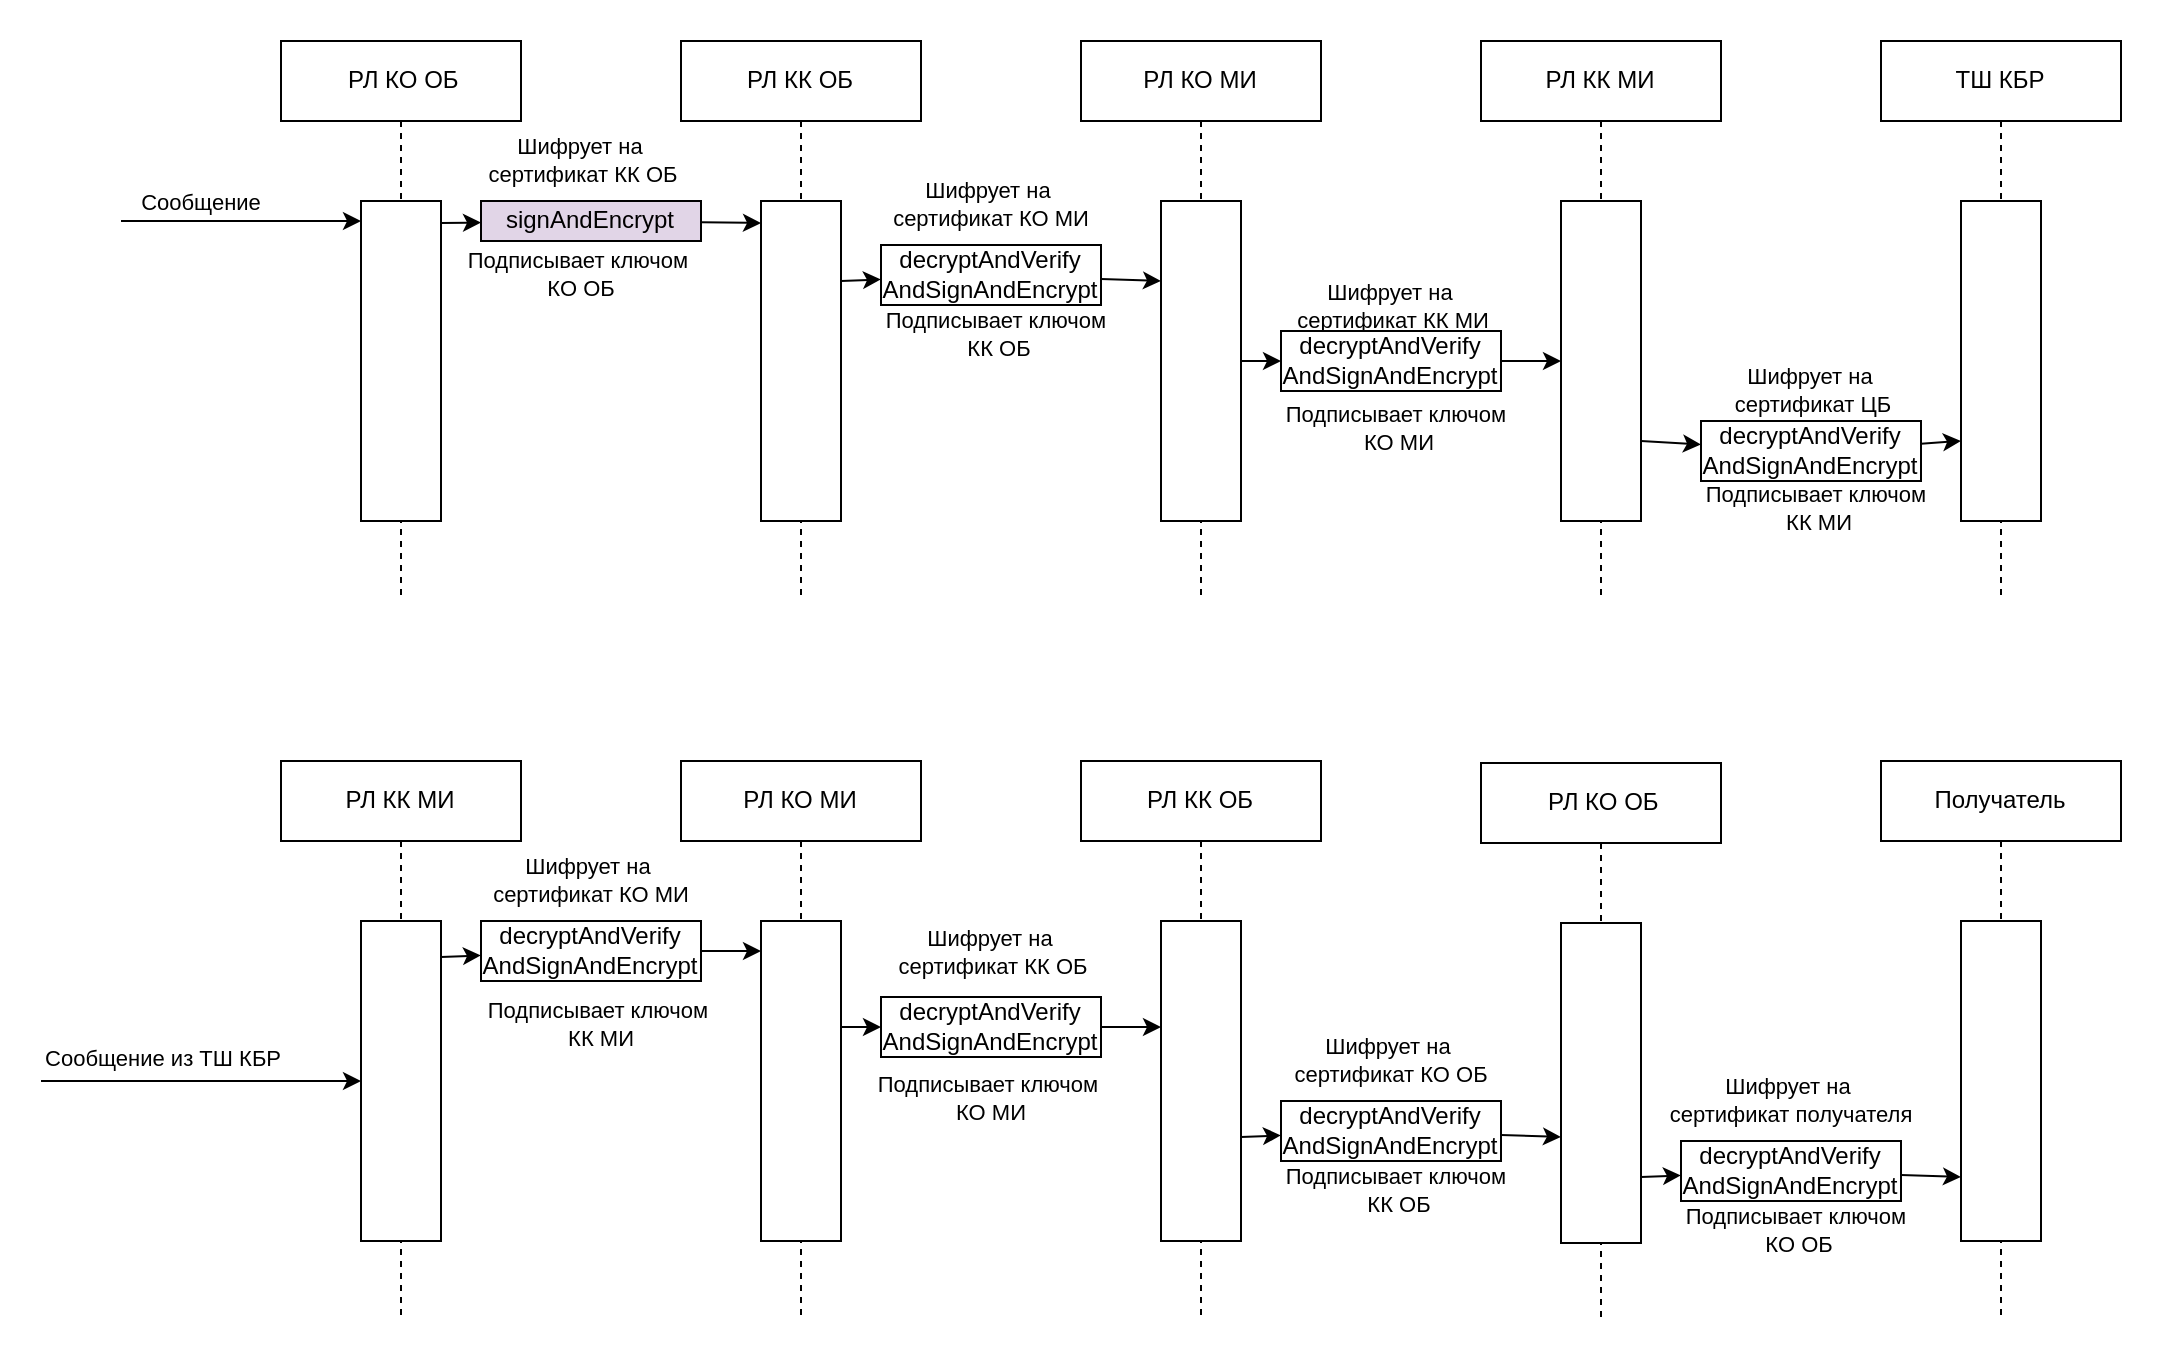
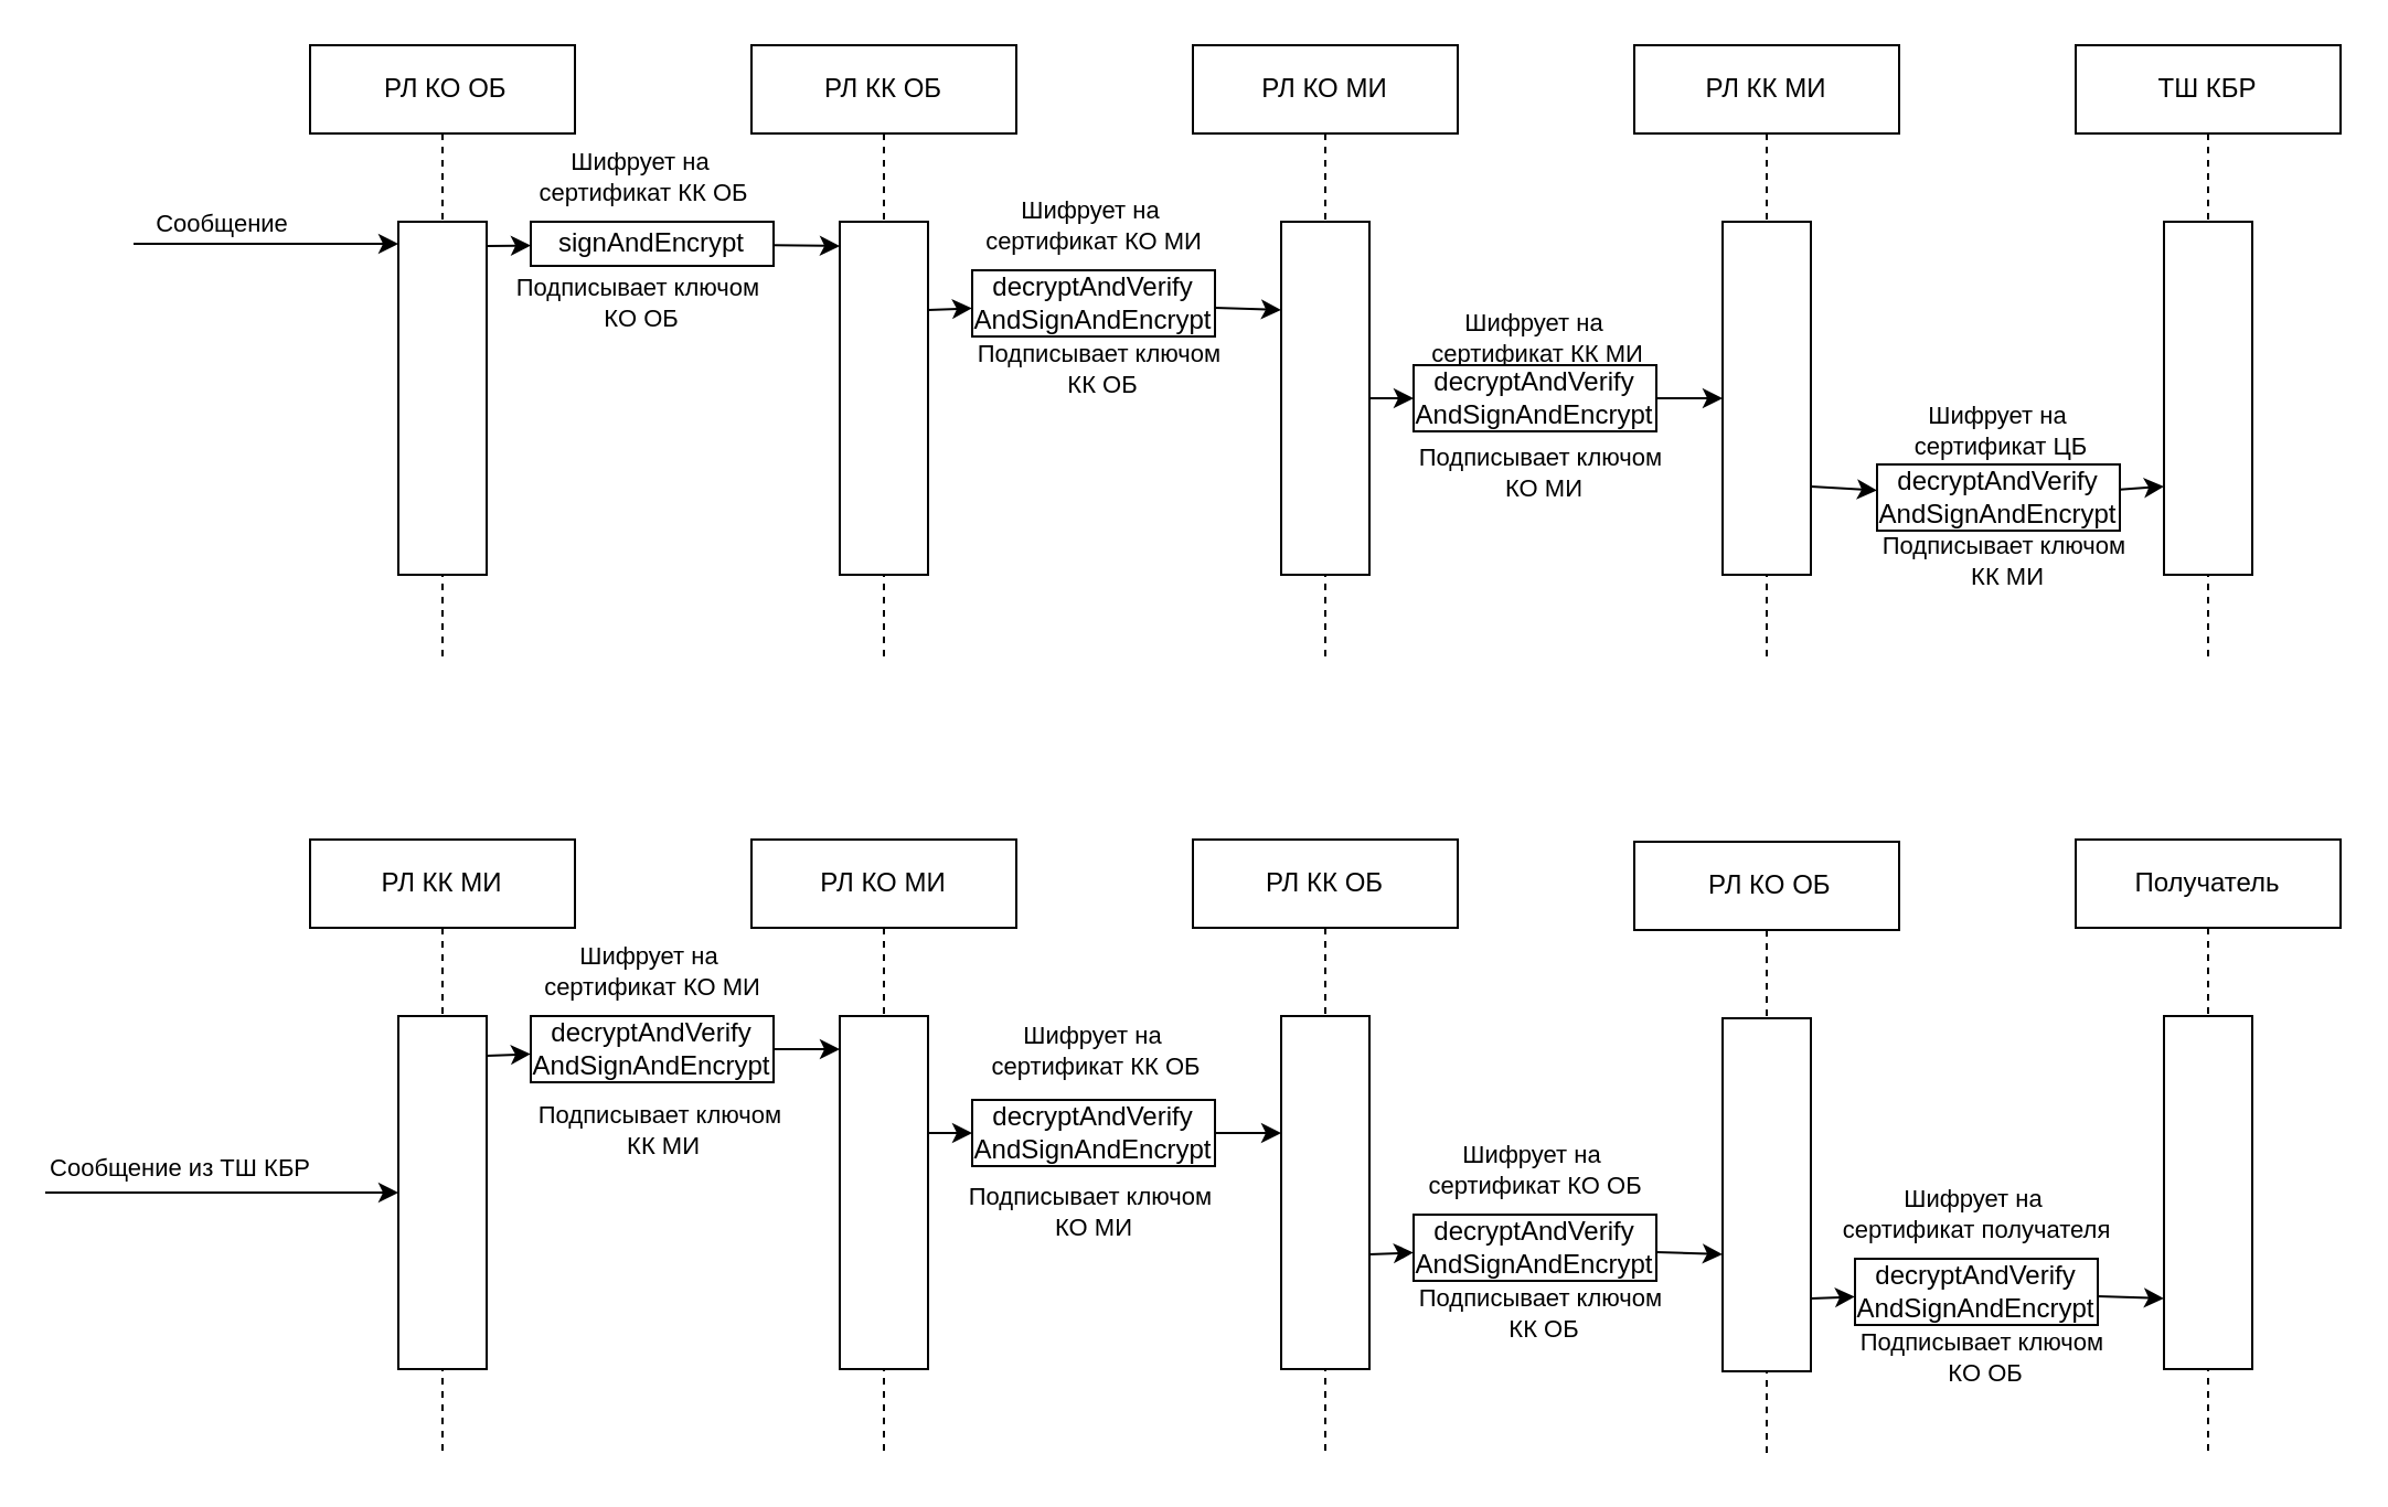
- <mxCell id="26" value="signAndEncrypt" style="rounded=0;whiteSpace=wrap;html=1;fillColor=#e1d5e7;" parent="1" vertex="1"><mxGeometry x="240" y="100" width="110" height="20" as="geometry" /></mxCell>
+ <mxCell id="26" value="signAndEncrypt" style="rounded=0;whiteSpace=wrap;html=1;" parent="1" vertex="1"><mxGeometry x="240" y="100" width="110" height="20" as="geometry" /></mxCell>
